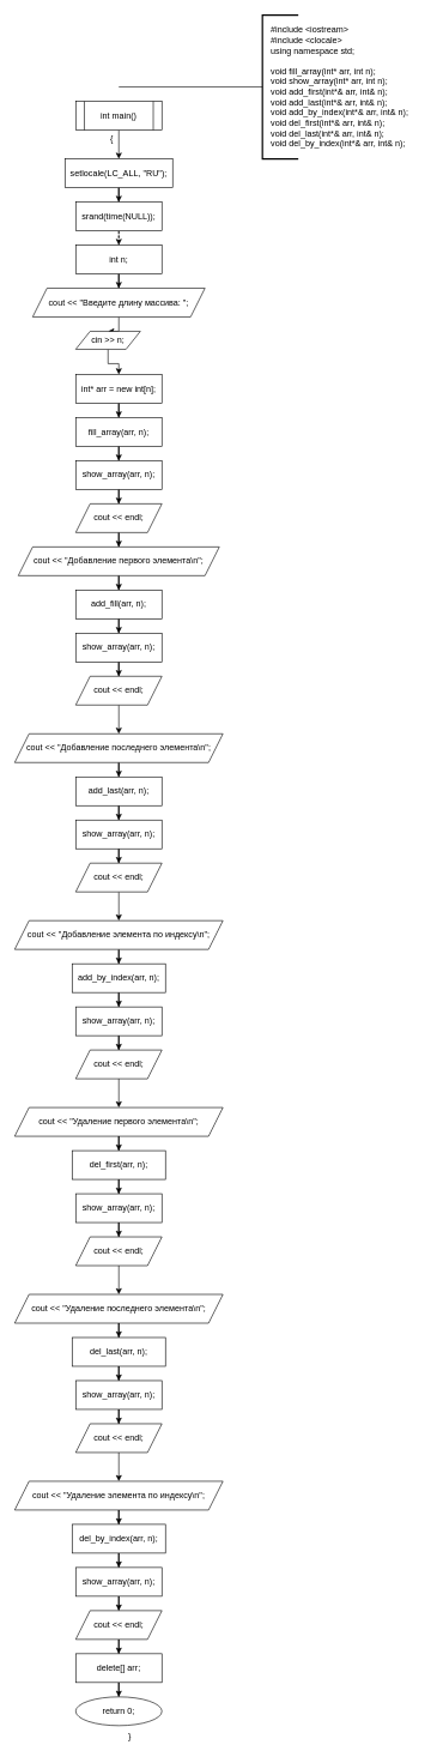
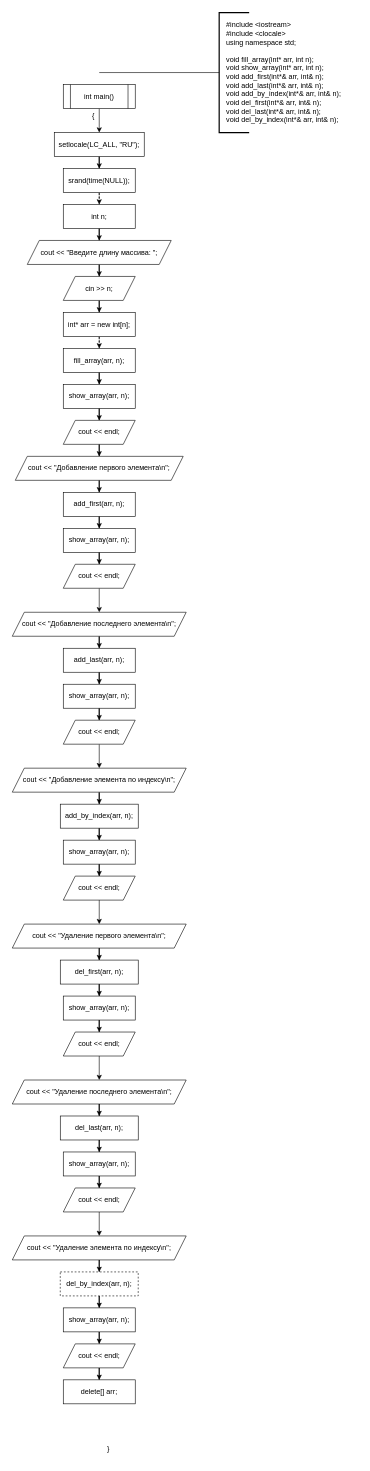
- <mxCell id="14" value="cin &amp;gt;&amp;gt; n;" style="shape=parallelogram;perimeter=parallelogramPerimeter;whiteSpace=wrap;html=1;fixedSize=1;" vertex="1" parent="1"><mxGeometry x="105" y="460" width="90" height="25" as="geometry" /></mxCell>
+ <mxCell id="14" value="cin &amp;gt;&amp;gt; n;" style="shape=parallelogram;perimeter=parallelogramPerimeter;whiteSpace=wrap;html=1;fixedSize=1;" vertex="1" parent="1"><mxGeometry x="105" y="460" width="120" height="40" as="geometry" /></mxCell>
- <mxCell id="15" value="" style="edgeStyle=orthogonalEdgeStyle;rounded=0;orthogonalLoop=1;jettySize=auto;html=1;" edge="1" parent="1" source="16" target="18"><mxGeometry relative="1" as="geometry" /></mxCell>
+ <mxCell id="15" value="" style="edgeStyle=orthogonalEdgeStyle;rounded=0;orthogonalLoop=1;jettySize=auto;html=1;dashed=1;" edge="1" parent="1" source="16" target="18"><mxGeometry relative="1" as="geometry" /></mxCell>
- <mxCell id="26" value="add_fill(arr, n);" style="whiteSpace=wrap;html=1;" vertex="1" parent="1"><mxGeometry x="105" y="820" width="120" height="40" as="geometry" /></mxCell>
+ <mxCell id="26" value="add_first(arr, n);" style="whiteSpace=wrap;html=1;" vertex="1" parent="1"><mxGeometry x="105" y="820" width="120" height="40" as="geometry" /></mxCell>
- <mxCell id="66" value="del_by_index(arr, n);" style="whiteSpace=wrap;html=1;" vertex="1" parent="1"><mxGeometry x="100" y="2120" width="130" height="40" as="geometry" /></mxCell>
+ <mxCell id="66" value="del_by_index(arr, n);" style="whiteSpace=wrap;html=1;dashed=1;" vertex="1" parent="1"><mxGeometry x="100" y="2120" width="130" height="40" as="geometry" /></mxCell>
- <mxCell id="71" style="edgeStyle=orthogonalEdgeStyle;rounded=0;orthogonalLoop=1;jettySize=auto;html=1;entryX=0.5;entryY=0;entryDx=0;entryDy=0;" edge="1" parent="1" source="72" target="73"><mxGeometry relative="1" as="geometry" /></mxCell>
- <mxCell id="73" value="return 0;" style="ellipse;whiteSpace=wrap;html=1;" vertex="1" parent="1"><mxGeometry x="105" y="2360" width="120" height="40" as="geometry" /></mxCell>
